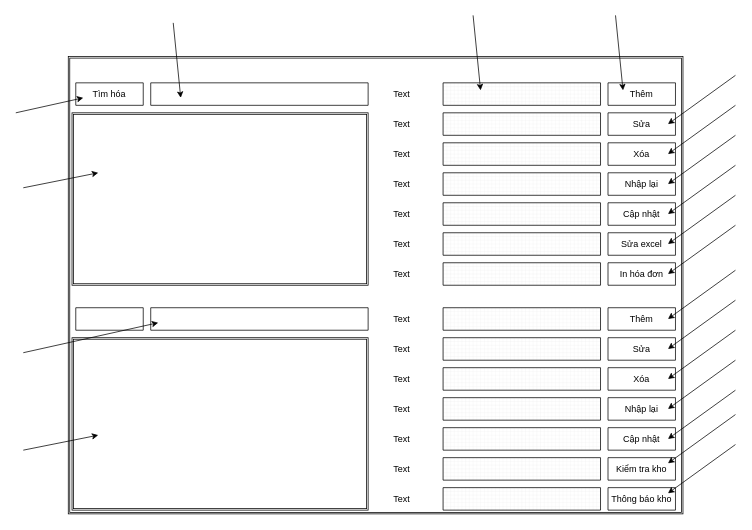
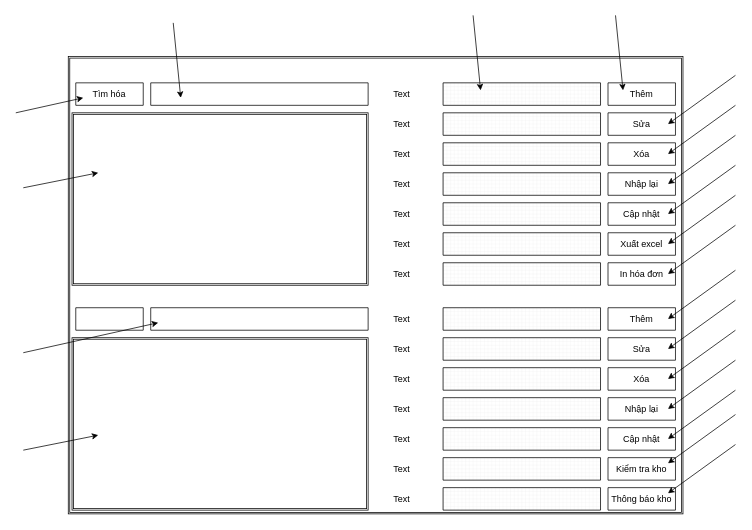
- <mxCell id="57" value="Sửa excel" style="text;html=1;strokeColor=none;fillColor=none;align=center;verticalAlign=middle;whiteSpace=wrap;rounded=0;" parent="1" vertex="1"><mxGeometry x="810" y="310" width="90" height="30" as="geometry" /></mxCell>
+ <mxCell id="57" value="Xuất excel" style="text;html=1;strokeColor=none;fillColor=none;align=center;verticalAlign=middle;whiteSpace=wrap;rounded=0;" parent="1" vertex="1"><mxGeometry x="810" y="310" width="90" height="30" as="geometry" /></mxCell>
